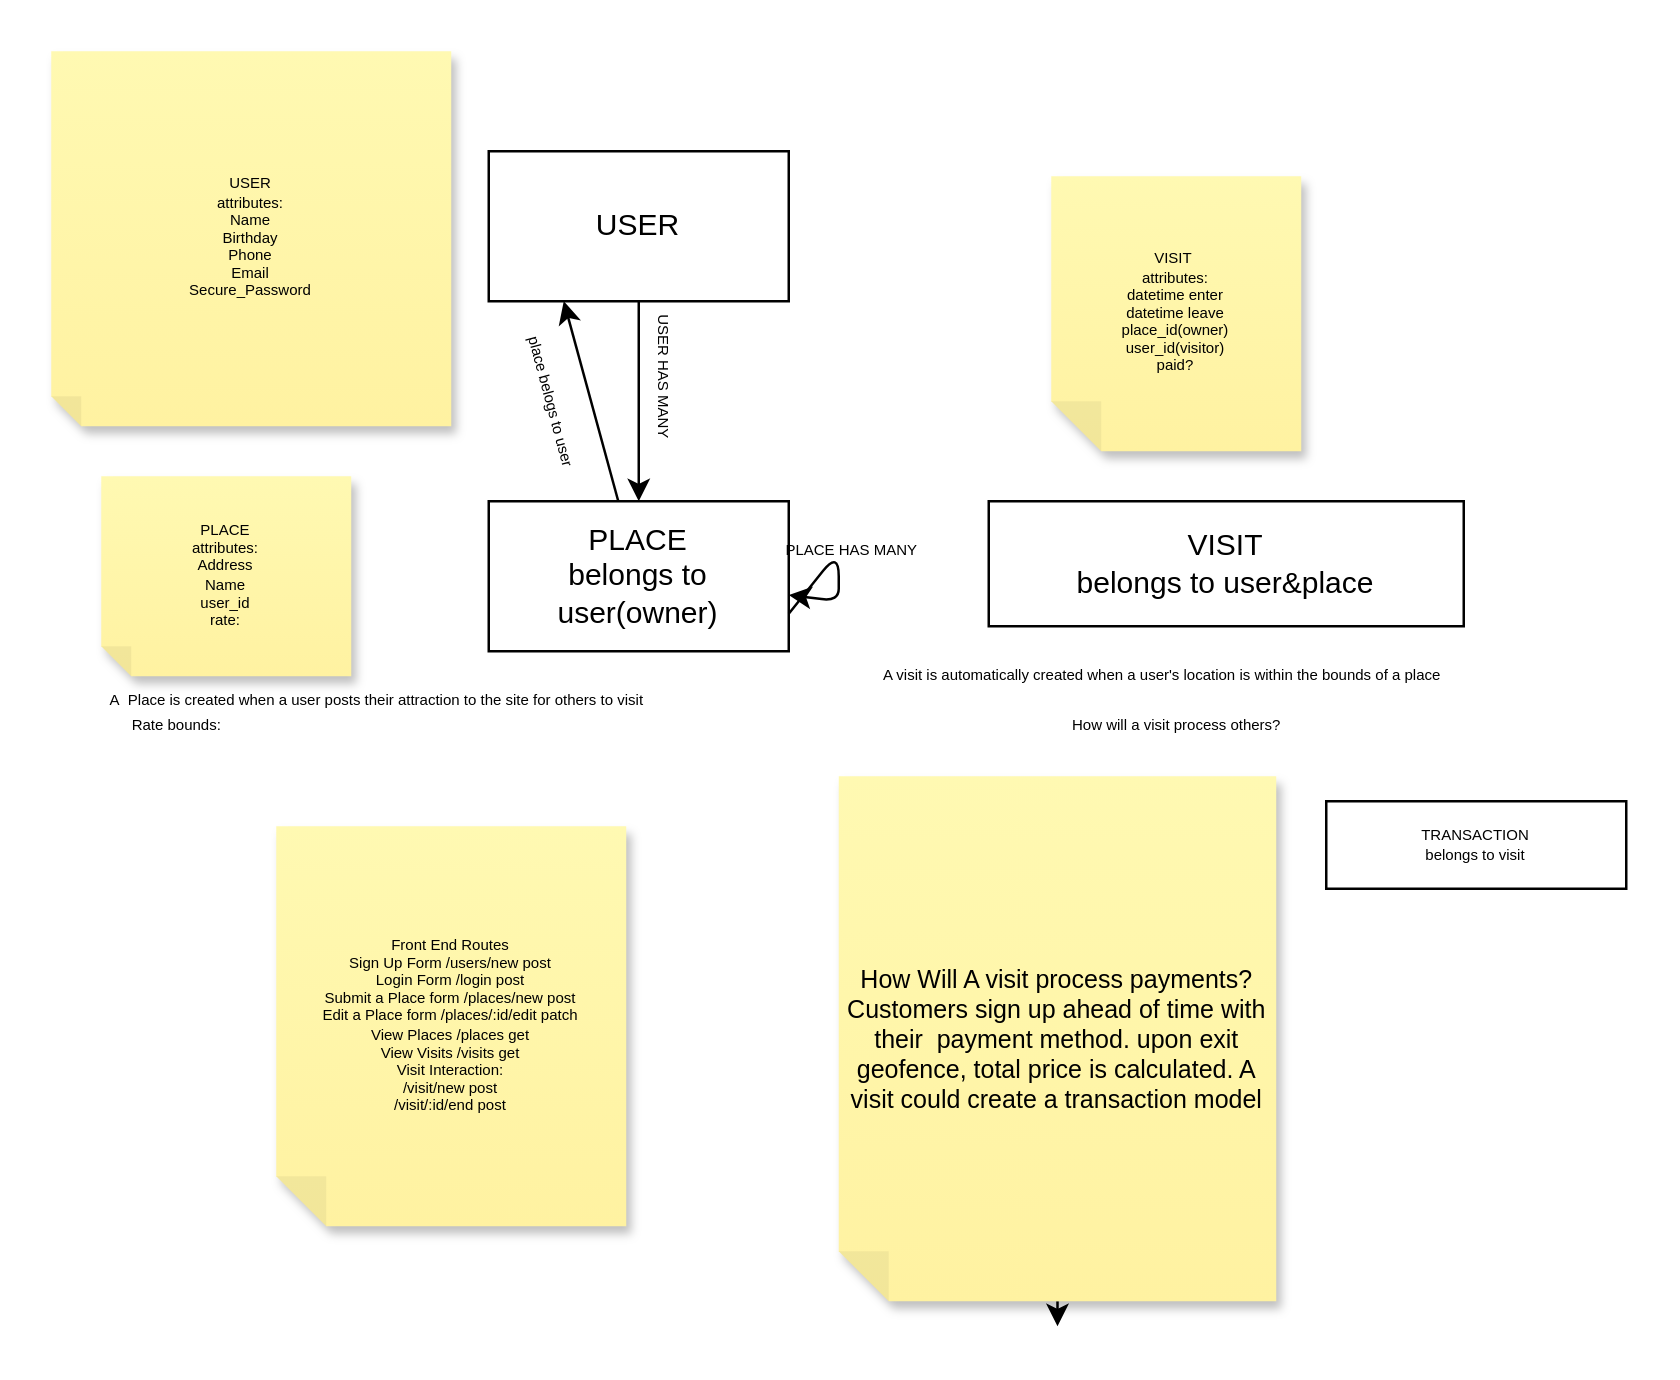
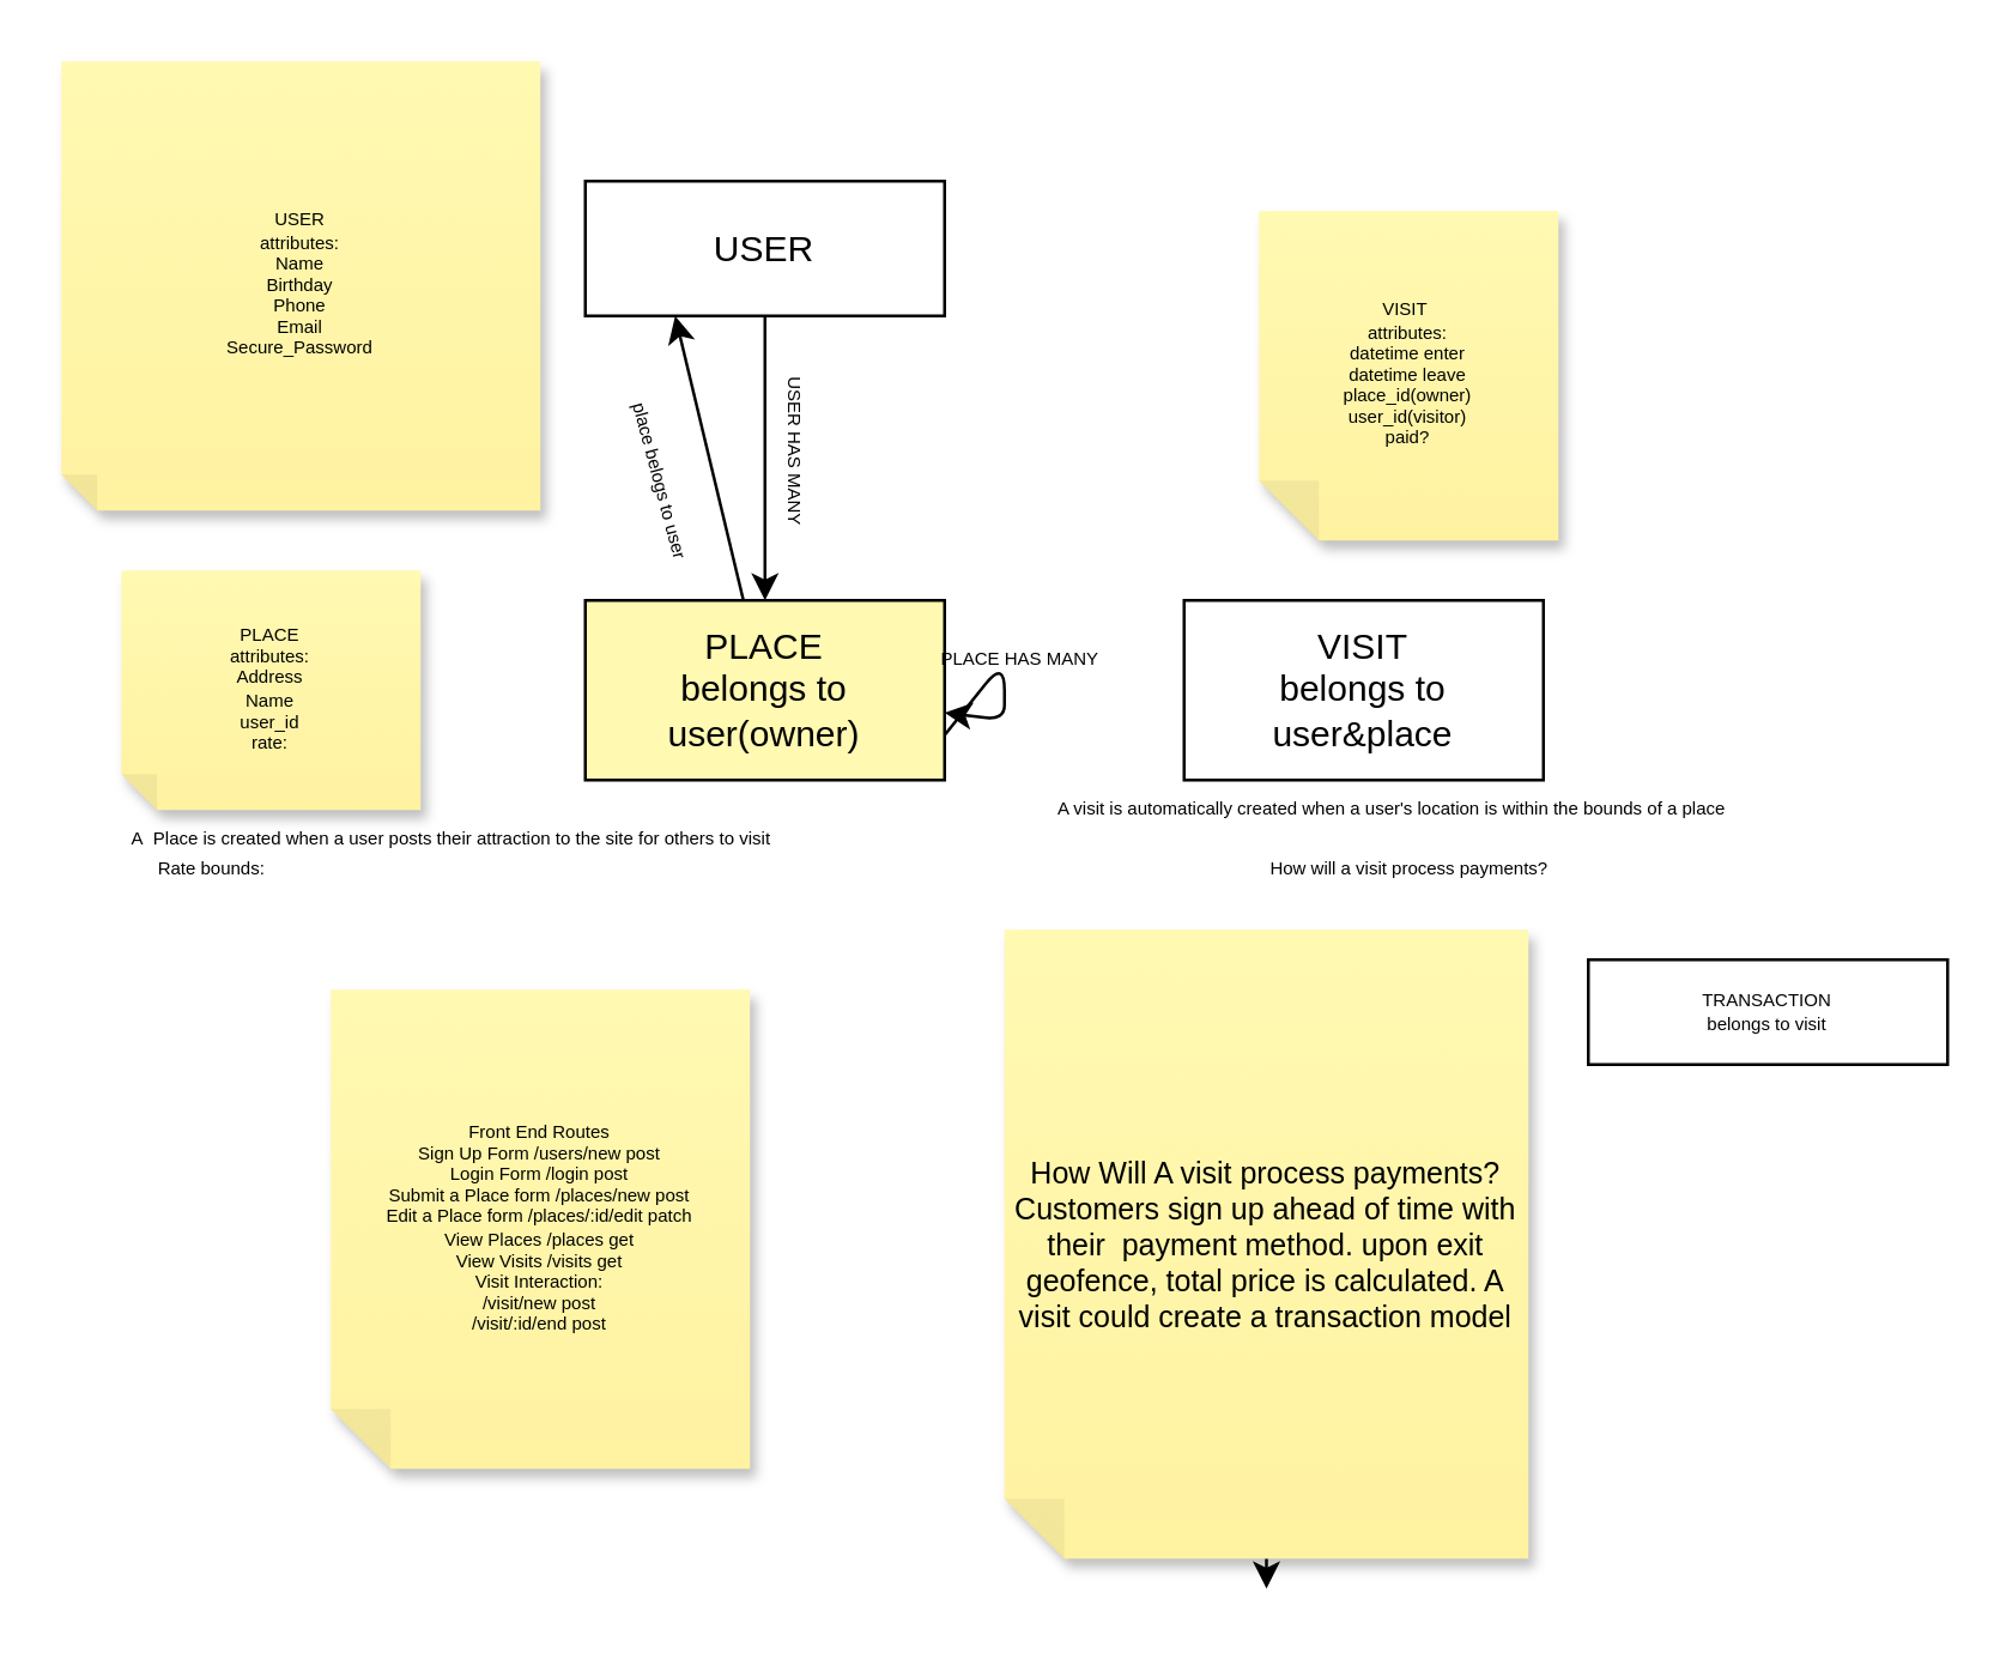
- <mxCell id="3" value="USER&lt;br&gt;" style="whiteSpace=wrap;html=1;" parent="1" vertex="1"><mxGeometry x="195" y="60" width="120" height="60" as="geometry" /></mxCell>
+ <mxCell id="3" value="USER&lt;br&gt;" style="whiteSpace=wrap;html=1;" parent="1" vertex="1"><mxGeometry x="195" y="60" width="120" height="45" as="geometry" /></mxCell>
- <mxCell id="8" value="VISIT&lt;br&gt;belongs to user&amp;amp;place" style="whiteSpace=wrap;html=1;" parent="1" vertex="1"><mxGeometry x="395" y="200" width="190" height="50" as="geometry" /></mxCell>
+ <mxCell id="8" value="VISIT&lt;br&gt;belongs to user&amp;amp;place" style="whiteSpace=wrap;html=1;" parent="1" vertex="1"><mxGeometry x="395" y="200" width="120" height="60" as="geometry" /></mxCell>
- <mxCell id="5" value="PLACE&lt;br&gt;belongs to user(owner)" style="whiteSpace=wrap;html=1;" parent="1" vertex="1"><mxGeometry x="195" y="200" width="120" height="60" as="geometry" /></mxCell>
+ <mxCell id="5" value="PLACE&lt;br&gt;belongs to user(owner)" style="whiteSpace=wrap;html=1;fillColor=#fff9b2;" parent="1" vertex="1"><mxGeometry x="195" y="200" width="120" height="60" as="geometry" /></mxCell>
- <mxCell id="15" value="How will a visit process others?" style="text;html=1;align=center;verticalAlign=middle;resizable=0;points=[];autosize=1;strokeColor=none;fillColor=none;fontSize=6;" parent="1" vertex="1"><mxGeometry x="410" y="280" width="120" height="20" as="geometry" /></mxCell>
+ <mxCell id="15" value="How will a visit process payments?" style="text;html=1;align=center;verticalAlign=middle;resizable=0;points=[];autosize=1;strokeColor=none;fillColor=none;fontSize=6;" parent="1" vertex="1"><mxGeometry x="410" y="280" width="120" height="20" as="geometry" /></mxCell>
